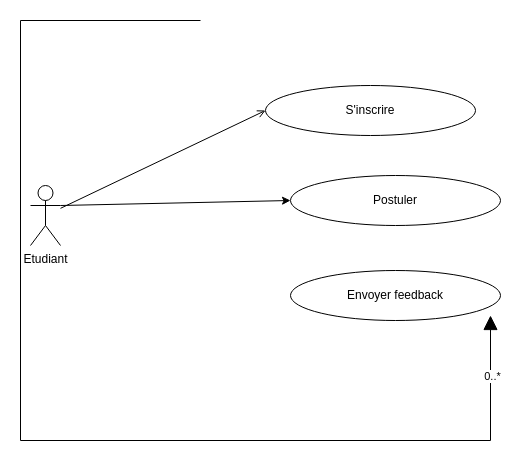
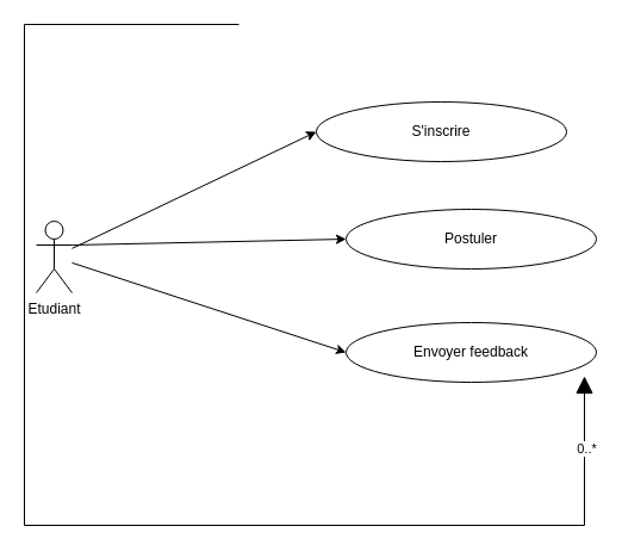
- <mxCell id="6" value="" style="endArrow=open;html=1;rounded=0;entryX=0;entryY=0.5;entryDx=0;entryDy=0;" edge="1" parent="1" source="4" target="5"><mxGeometry width="50" height="50" relative="1" as="geometry"><mxPoint x="480" y="225" as="sourcePoint" /><mxPoint x="530" y="175" as="targetPoint" /><Array as="points" /></mxGeometry></mxCell>
+ <mxCell id="6" value="" style="endArrow=classic;html=1;rounded=0;entryX=0;entryY=0.5;entryDx=0;entryDy=0;" edge="1" parent="1" source="4" target="5"><mxGeometry width="50" height="50" relative="1" as="geometry"><mxPoint x="480" y="225" as="sourcePoint" /><mxPoint x="530" y="175" as="targetPoint" /><Array as="points" /></mxGeometry></mxCell>
+ <mxCell id="8" value="" style="endArrow=classic;html=1;rounded=0;entryX=0;entryY=0.5;entryDx=0;entryDy=0;" edge="1" parent="1" target="7" source="4"><mxGeometry width="50" height="50" relative="1" as="geometry"><mxPoint x="70" y="392" as="sourcePoint" /><mxPoint x="540" y="365" as="targetPoint" /><Array as="points" /></mxGeometry></mxCell>
